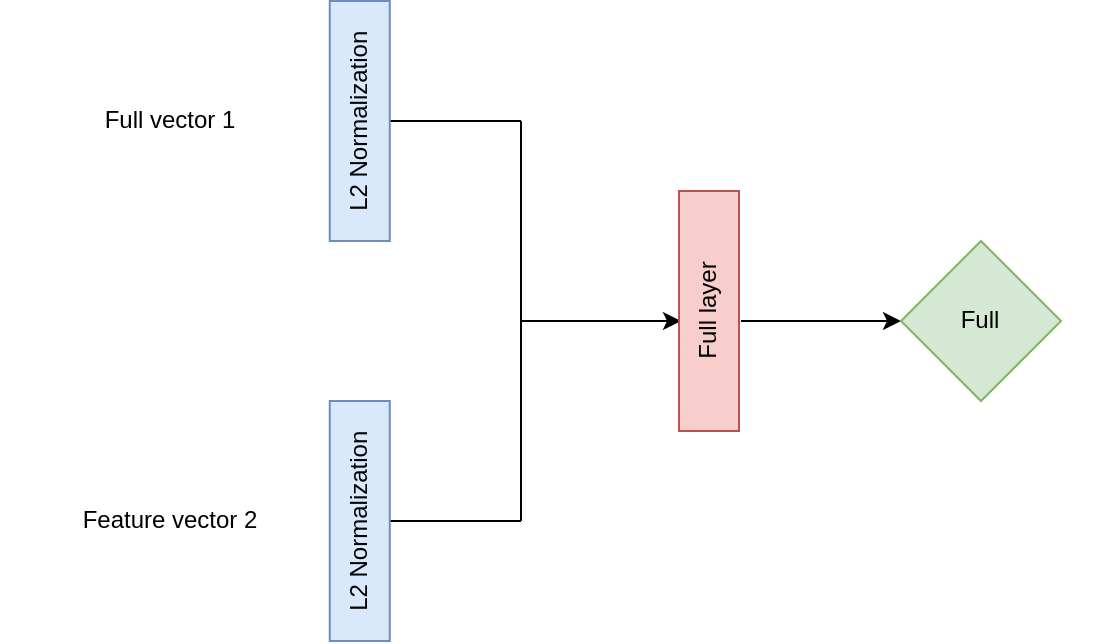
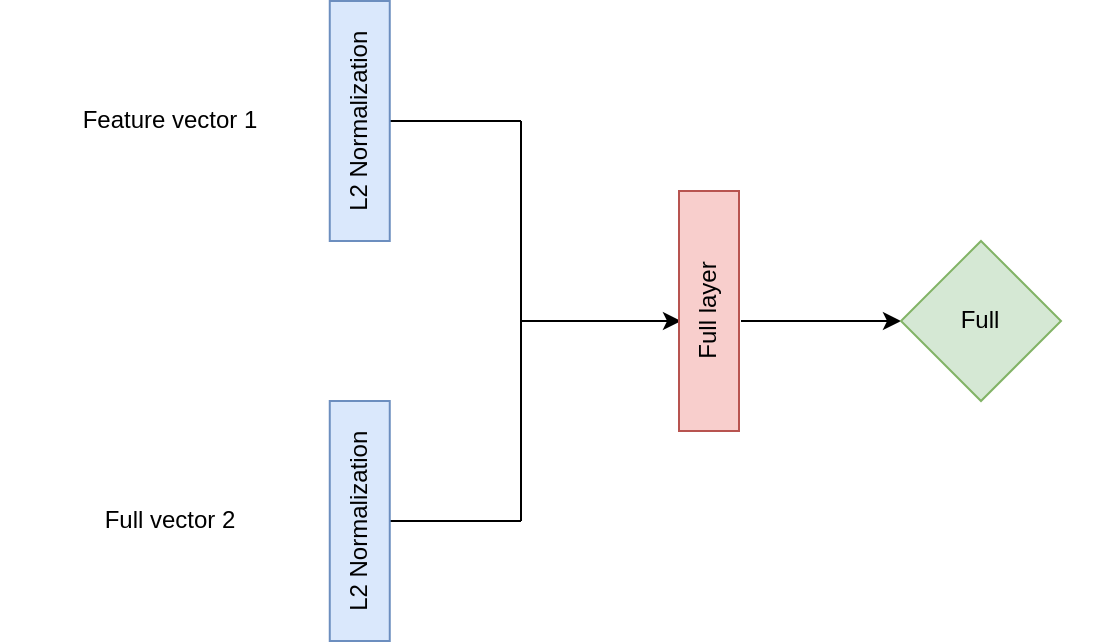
- <mxCell id="2" value="Full vector 1" style="text;html=1;strokeColor=none;fillColor=none;align=center;verticalAlign=middle;whiteSpace=wrap;rounded=0;" vertex="1" parent="1"><mxGeometry x="20" y="20" width="130" height="30" as="geometry" /></mxCell>
+ <mxCell id="2" value="Feature vector 1" style="text;html=1;strokeColor=none;fillColor=none;align=center;verticalAlign=middle;whiteSpace=wrap;rounded=0;" vertex="1" parent="1"><mxGeometry x="20" y="20" width="130" height="30" as="geometry" /></mxCell>
- <mxCell id="3" value="Feature vector 2" style="text;html=1;strokeColor=none;fillColor=none;align=center;verticalAlign=middle;whiteSpace=wrap;rounded=0;" vertex="1" parent="1"><mxGeometry x="20" y="220" width="130" height="30" as="geometry" /></mxCell>
+ <mxCell id="3" value="Full vector 2" style="text;html=1;strokeColor=none;fillColor=none;align=center;verticalAlign=middle;whiteSpace=wrap;rounded=0;" vertex="1" parent="1"><mxGeometry x="20" y="220" width="130" height="30" as="geometry" /></mxCell>
